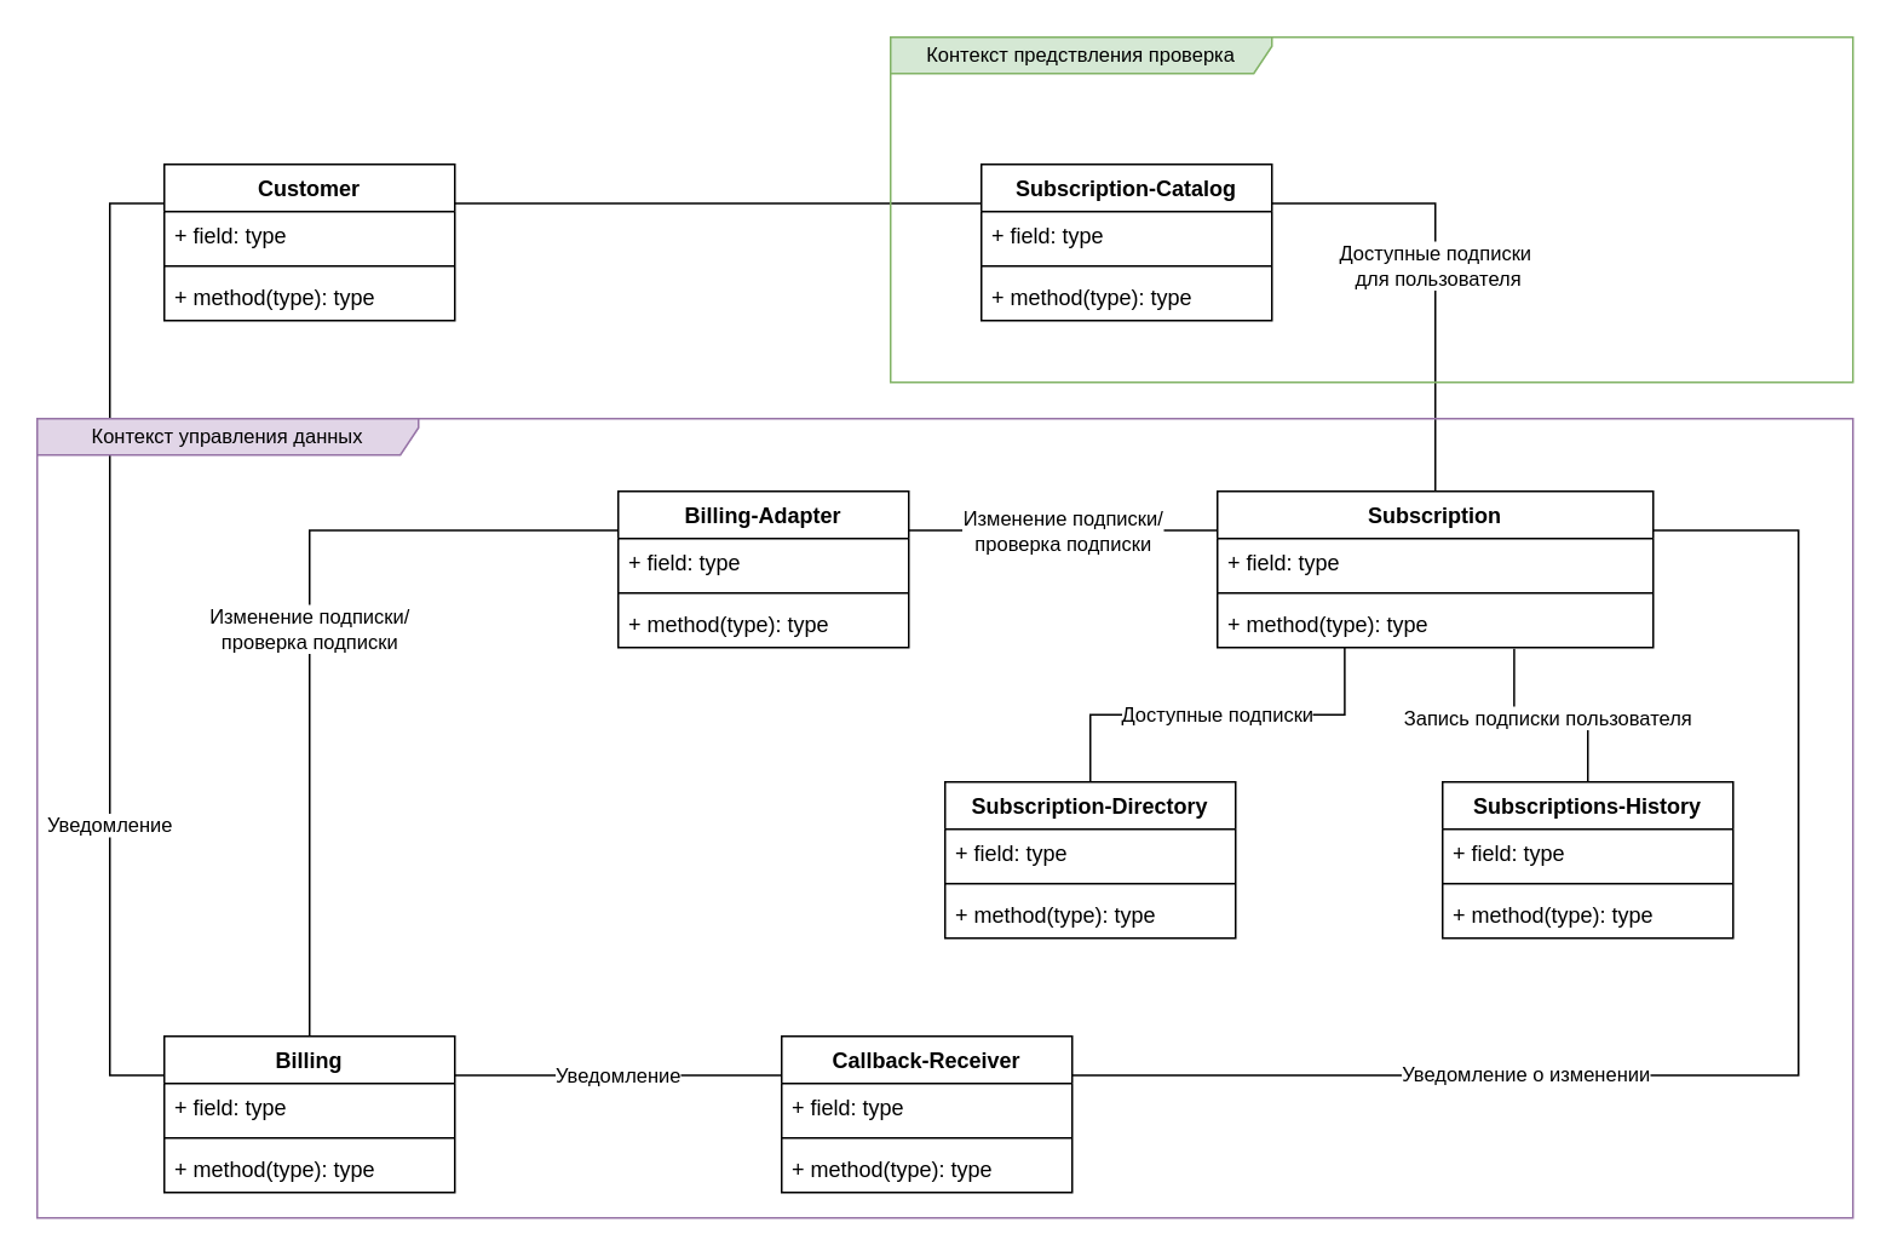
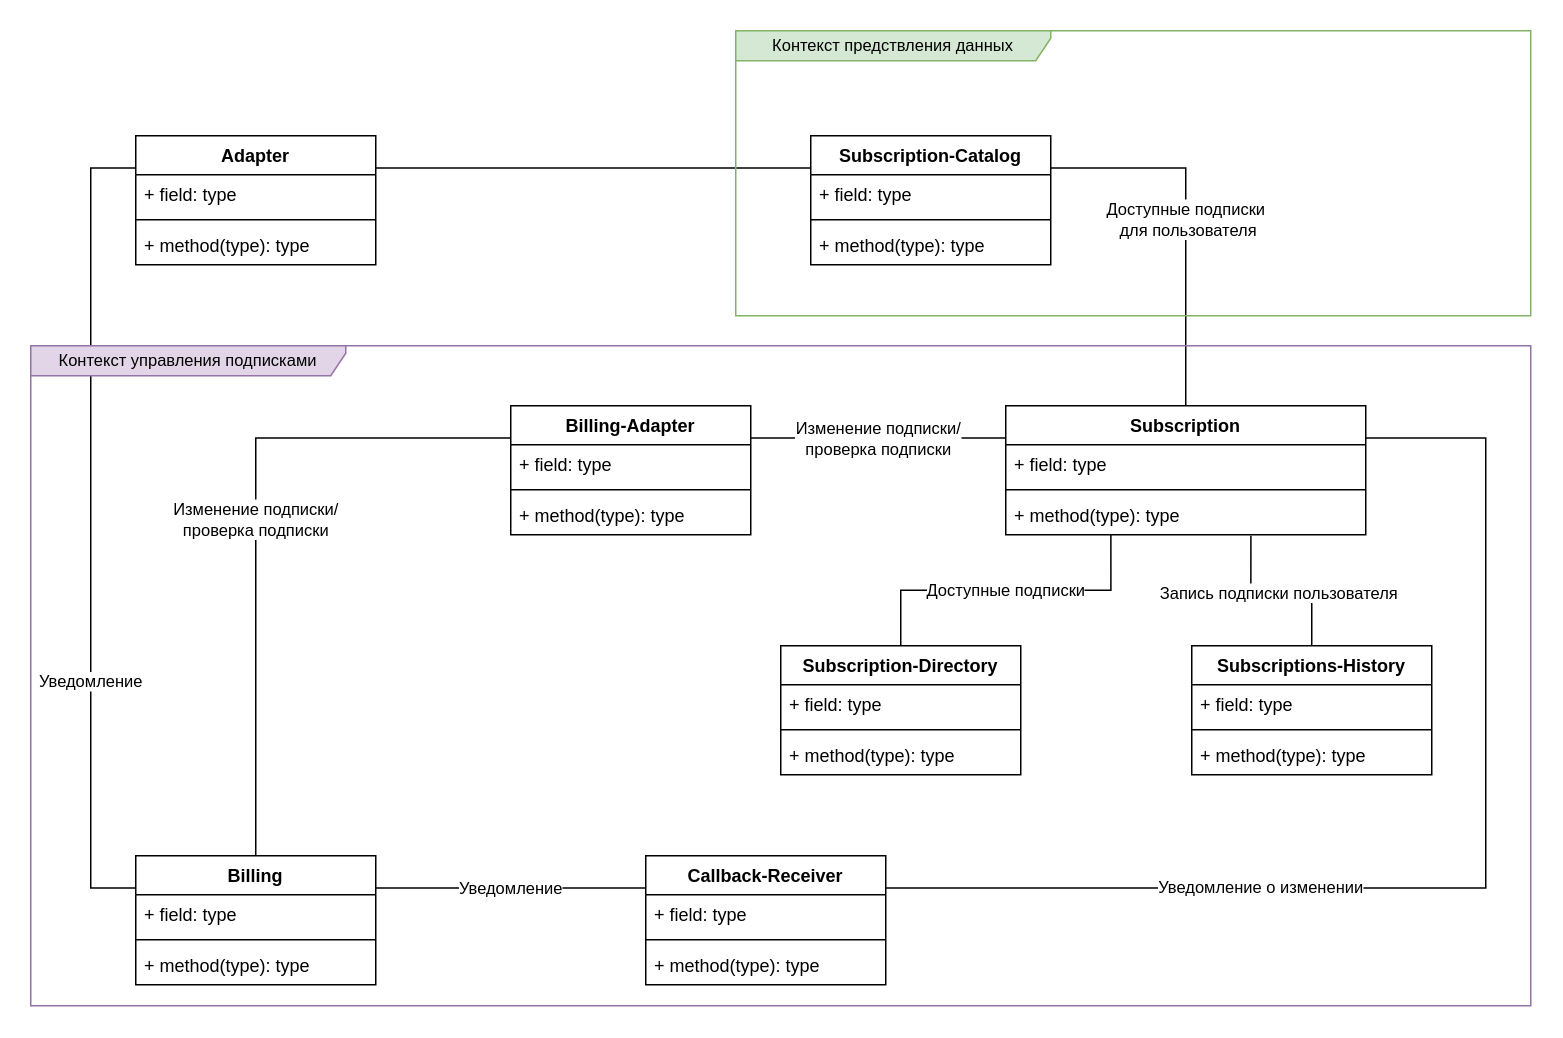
- <mxCell id="44" value="Контекст предствления проверка" style="shape=umlFrame;whiteSpace=wrap;html=1;pointerEvents=0;fontFamily=Helvetica;fontSize=11;width=210;height=20;fillColor=#d5e8d4;strokeColor=#82b366;" vertex="1" parent="1"><mxGeometry x="490" y="20" width="530" height="190" as="geometry" /></mxCell>
+ <mxCell id="44" value="Контекст предствления данных" style="shape=umlFrame;whiteSpace=wrap;html=1;pointerEvents=0;fontFamily=Helvetica;fontSize=11;width=210;height=20;fillColor=#d5e8d4;strokeColor=#82b366;" vertex="1" parent="1"><mxGeometry x="490" y="20" width="530" height="190" as="geometry" /></mxCell>
- <mxCell id="3" value="Customer" style="swimlane;fontStyle=1;align=center;verticalAlign=top;childLayout=stackLayout;horizontal=1;startSize=26;horizontalStack=0;resizeParent=1;resizeParentMax=0;resizeLast=0;collapsible=1;marginBottom=0;whiteSpace=wrap;html=1;" vertex="1" parent="1"><mxGeometry x="90" y="90" width="160" height="86" as="geometry" /></mxCell>
+ <mxCell id="3" value="Adapter" style="swimlane;fontStyle=1;align=center;verticalAlign=top;childLayout=stackLayout;horizontal=1;startSize=26;horizontalStack=0;resizeParent=1;resizeParentMax=0;resizeLast=0;collapsible=1;marginBottom=0;whiteSpace=wrap;html=1;" vertex="1" parent="1"><mxGeometry x="90" y="90" width="160" height="86" as="geometry" /></mxCell>
- <mxCell id="45" value="Контекст управления данных" style="shape=umlFrame;whiteSpace=wrap;html=1;pointerEvents=0;fontFamily=Helvetica;fontSize=11;width=210;height=20;fillColor=#e1d5e7;strokeColor=#9673a6;" vertex="1" parent="1"><mxGeometry x="20" y="230" width="1000" height="440" as="geometry" /></mxCell>
+ <mxCell id="45" value="Контекст управления подписками" style="shape=umlFrame;whiteSpace=wrap;html=1;pointerEvents=0;fontFamily=Helvetica;fontSize=11;width=210;height=20;fillColor=#e1d5e7;strokeColor=#9673a6;" vertex="1" parent="1"><mxGeometry x="20" y="230" width="1000" height="440" as="geometry" /></mxCell>
